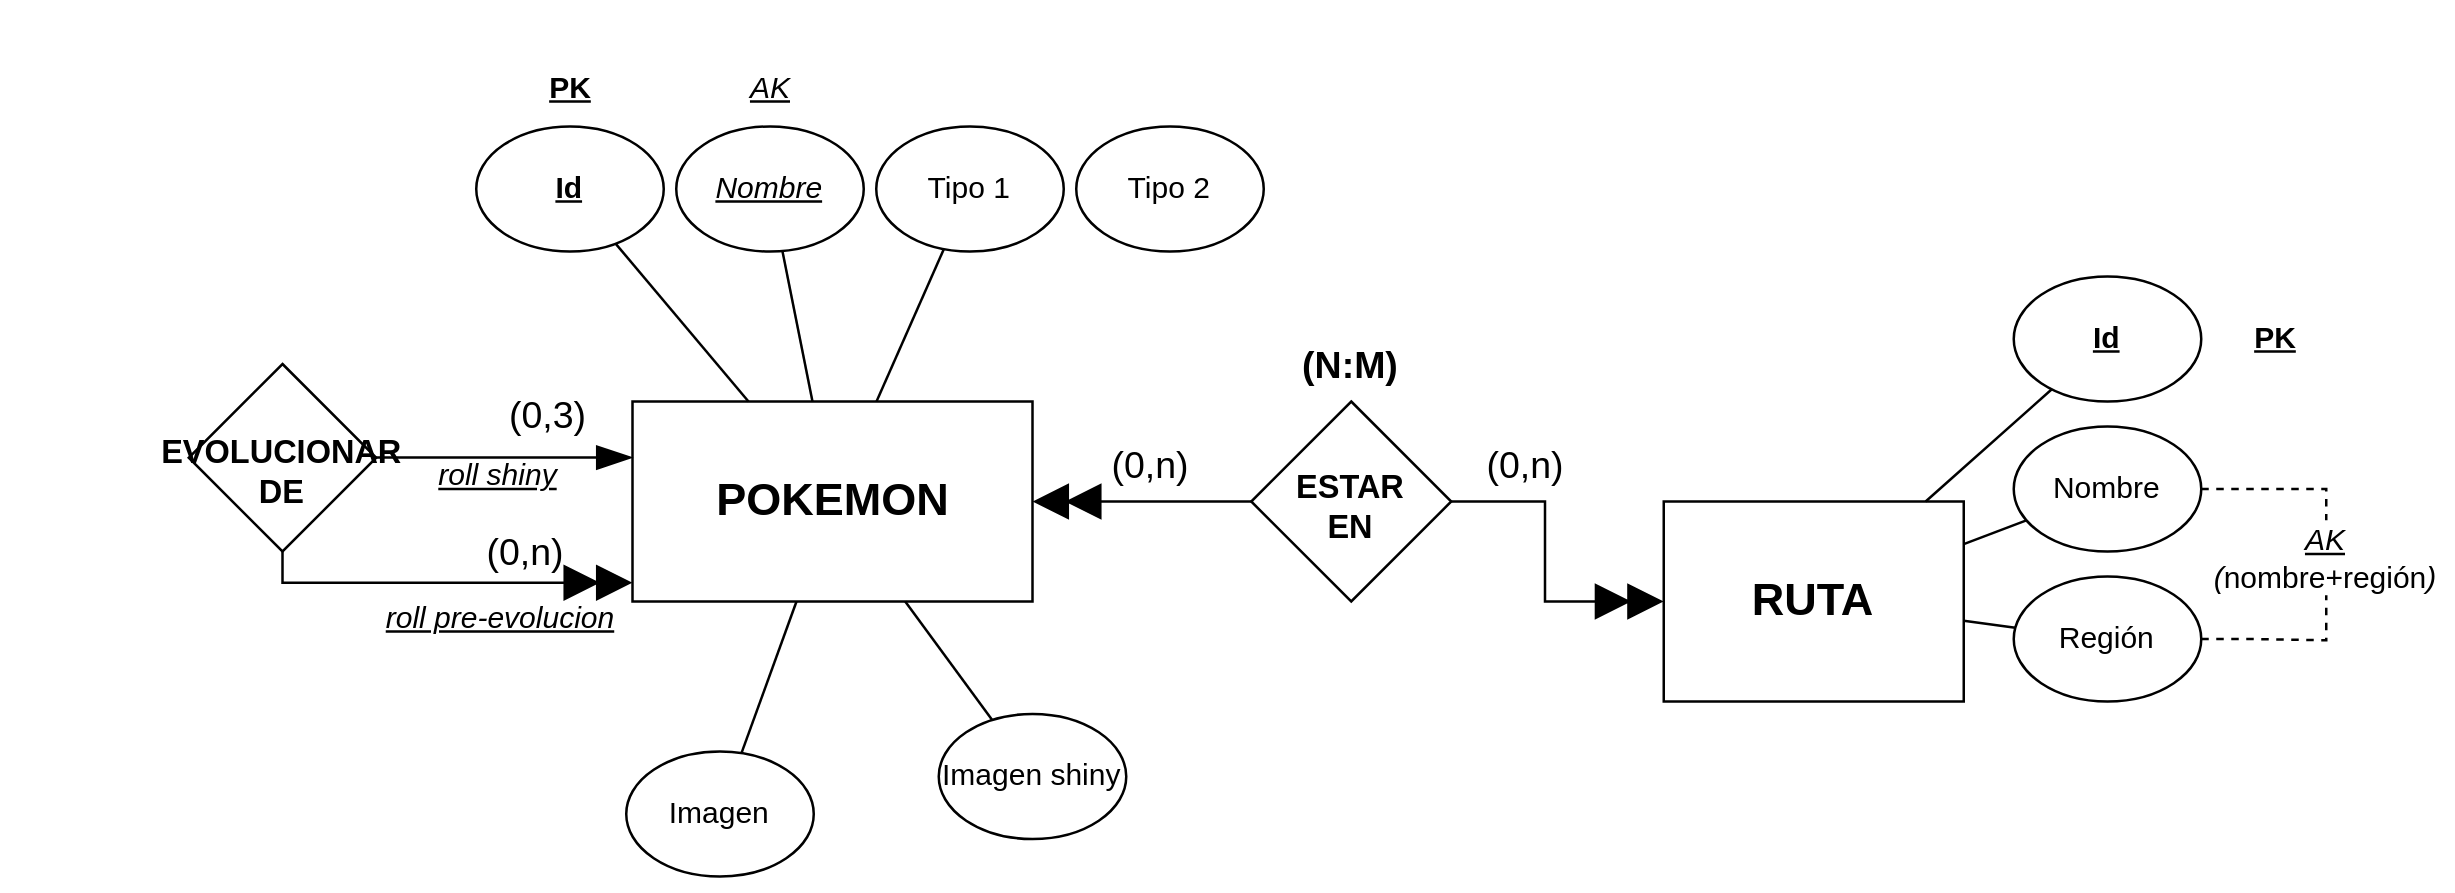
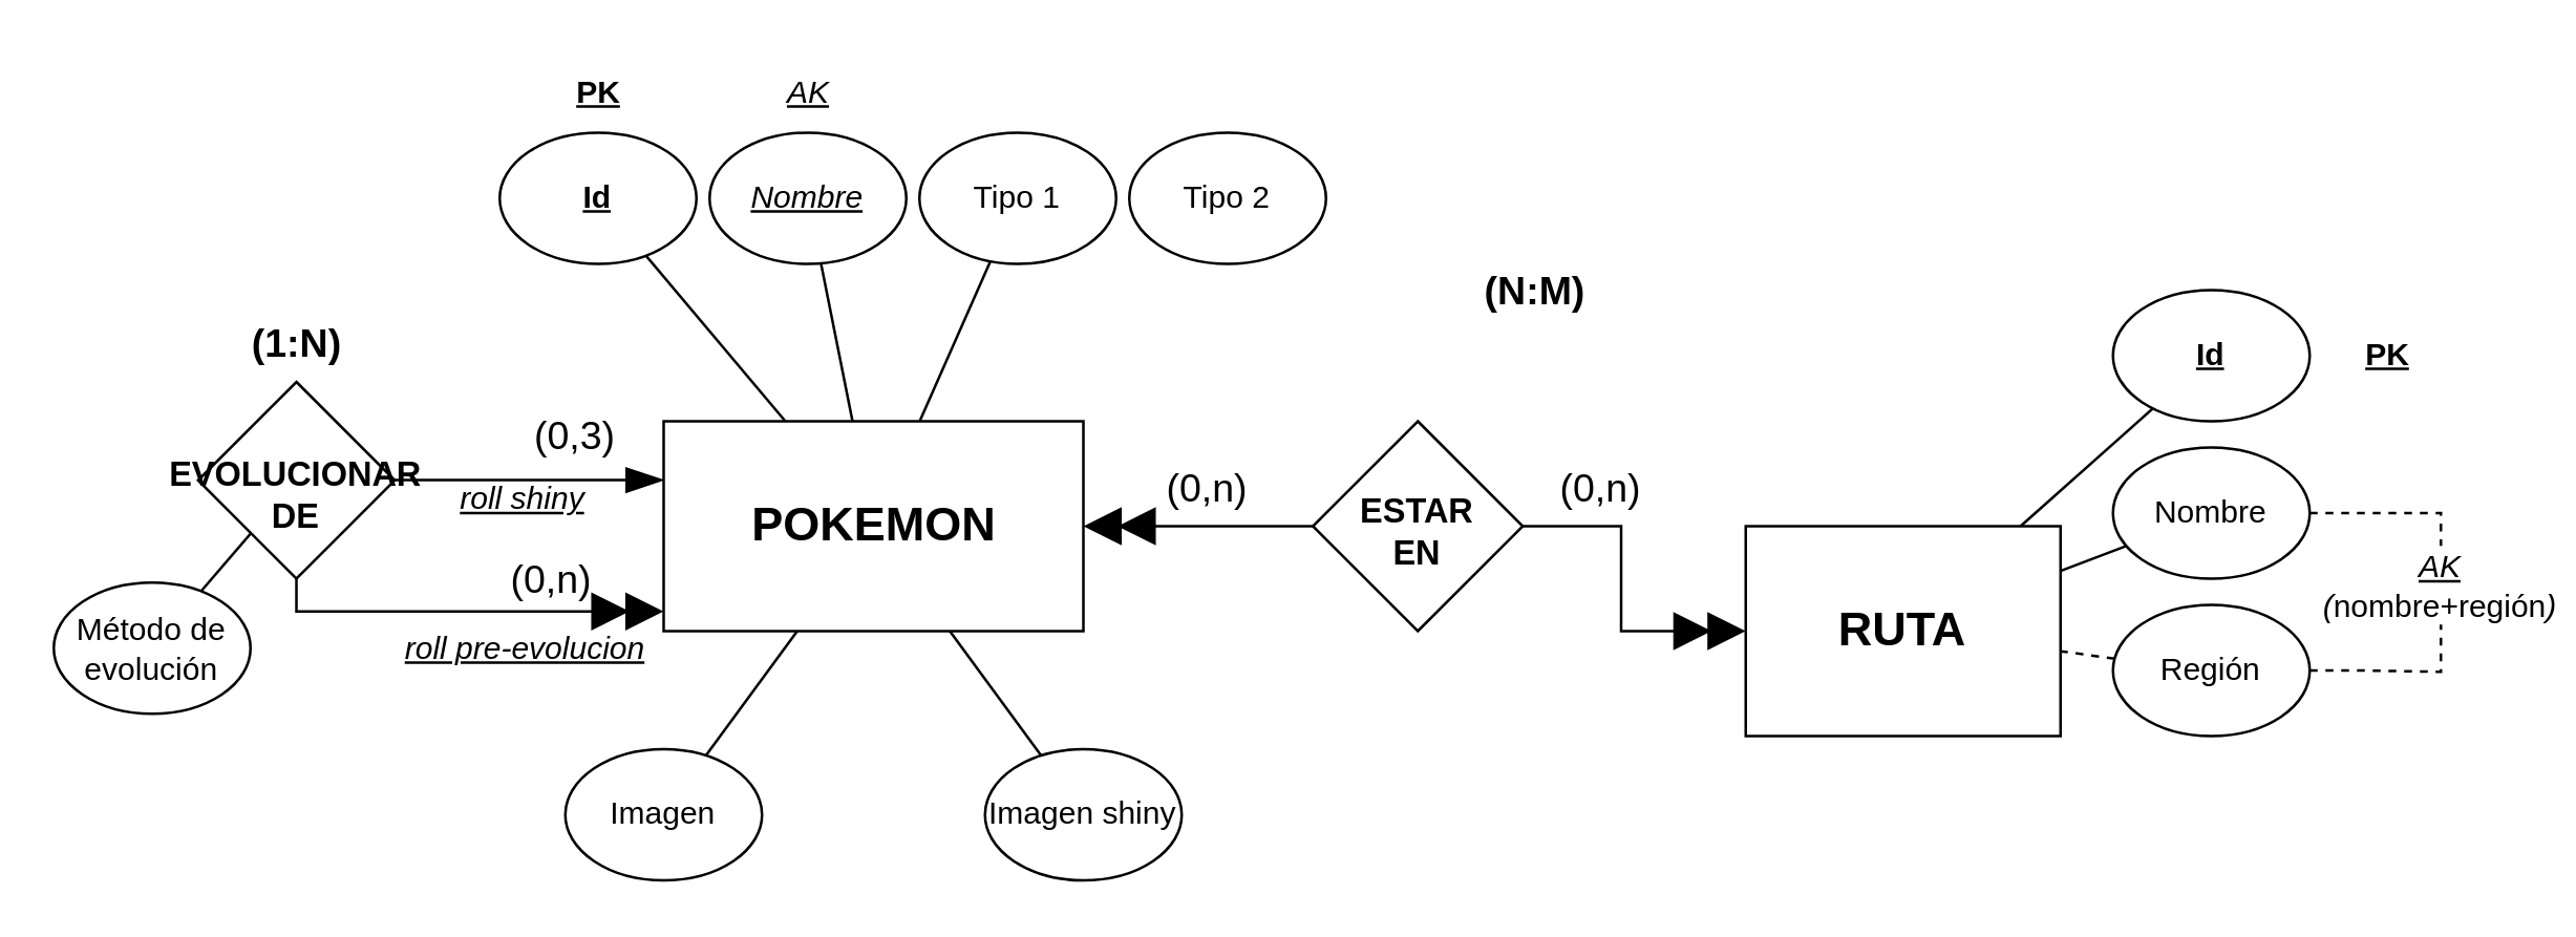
+ <mxCell id="42" value="(1:N)" style="text;html=1;align=center;verticalAlign=middle;whiteSpace=wrap;rounded=0;fontStyle=1;fontSize=15;" parent="1" vertex="1"><mxGeometry x="82.5" y="115" width="60" height="30" as="geometry" /></mxCell>
- <mxCell id="7" value="(N:M)" style="text;html=1;align=center;verticalAlign=middle;whiteSpace=wrap;rounded=0;fontStyle=1;fontSize=15;" parent="1" vertex="1"><mxGeometry x="510" y="130" width="60" height="30" as="geometry" /></mxCell>
+ <mxCell id="7" value="(N:M)" style="text;html=1;align=center;verticalAlign=middle;whiteSpace=wrap;rounded=0;fontStyle=1;fontSize=15;" parent="1" vertex="1"><mxGeometry x="555" y="95" width="60" height="30" as="geometry" /></mxCell>
+ <mxCell id="37" style="rounded=0;orthogonalLoop=1;jettySize=auto;html=1;endArrow=none;endFill=0;" parent="1" source="36" target="21" edge="1"><mxGeometry relative="1" as="geometry"><mxPoint x="145.5" y="256.5" as="sourcePoint" /><mxPoint x="197.5" y="315.5" as="targetPoint" /></mxGeometry></mxCell>
+ <mxCell id="21" value="Método de evolución" style="ellipse;whiteSpace=wrap;html=1;" parent="1" vertex="1"><mxGeometry x="20" y="221.5" width="75" height="50" as="geometry" /></mxCell>
- <mxCell id="33" style="rounded=0;orthogonalLoop=1;jettySize=auto;html=1;endArrow=none;endFill=0;" parent="1" source="28" target="3" edge="1"><mxGeometry relative="1" as="geometry"><mxPoint x="792" y="237.21" as="sourcePoint" /><mxPoint x="755" y="256.21" as="targetPoint" /></mxGeometry></mxCell>
+ <mxCell id="33" style="rounded=0;orthogonalLoop=1;jettySize=auto;html=1;endArrow=none;endFill=0;dashed=1;" parent="1" source="28" target="3" edge="1"><mxGeometry relative="1" as="geometry"><mxPoint x="792" y="237.21" as="sourcePoint" /><mxPoint x="755" y="256.21" as="targetPoint" /></mxGeometry></mxCell>
- <mxCell id="15" value="Imagen" style="ellipse;whiteSpace=wrap;html=1;" parent="1" vertex="1"><mxGeometry x="250" y="300" width="75" height="50" as="geometry" /></mxCell>
+ <mxCell id="15" value="Imagen" style="ellipse;whiteSpace=wrap;html=1;" parent="1" vertex="1"><mxGeometry x="215" y="285" width="75" height="50" as="geometry" /></mxCell>
